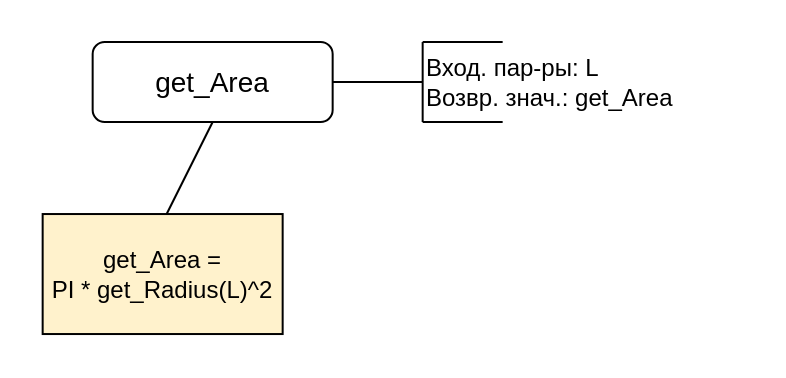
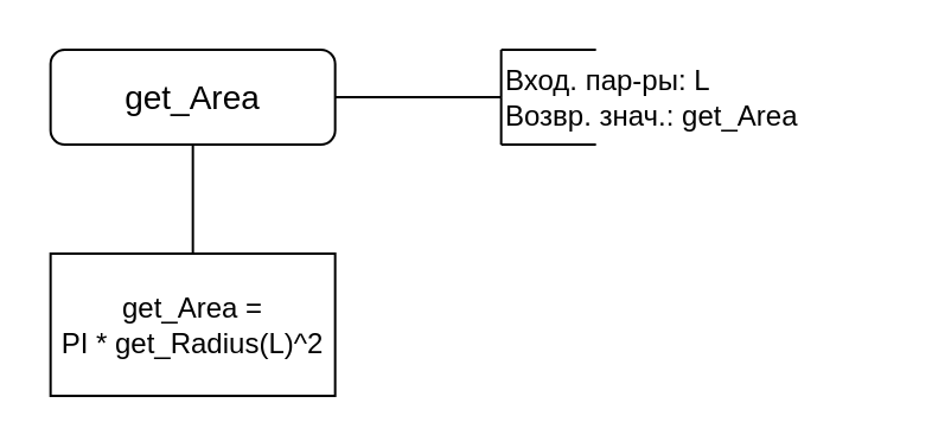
- <mxCell id="2" value="get_Area" style="rounded=1;whiteSpace=wrap;html=1;fontSize=14;glass=0;strokeWidth=1;shadow=0;" vertex="1" parent="1"><mxGeometry x="45.828" y="20.517" width="120" height="40" as="geometry" /></mxCell>
+ <mxCell id="2" value="get_Area" style="rounded=1;whiteSpace=wrap;html=1;fontSize=14;glass=0;strokeWidth=1;shadow=0;" vertex="1" parent="1"><mxGeometry x="20.828" y="20.517" width="120" height="40" as="geometry" /></mxCell>
- <mxCell id="10" value="get_Area = &lt;br&gt;PI * get_Radius(L)^2" style="rounded=0;whiteSpace=wrap;html=1;fillColor=#fff2cc;" vertex="1" parent="1"><mxGeometry x="20.828" y="106.517" width="120" height="60" as="geometry" /></mxCell>
+ <mxCell id="10" value="get_Area = &lt;br&gt;PI * get_Radius(L)^2" style="rounded=0;whiteSpace=wrap;html=1;" vertex="1" parent="1"><mxGeometry x="20.828" y="106.517" width="120" height="60" as="geometry" /></mxCell>
